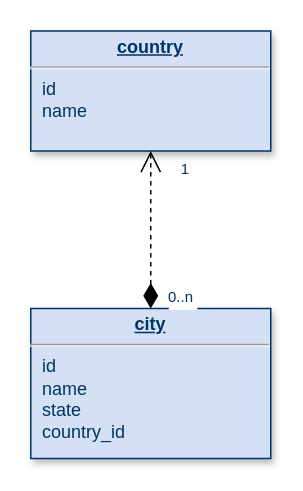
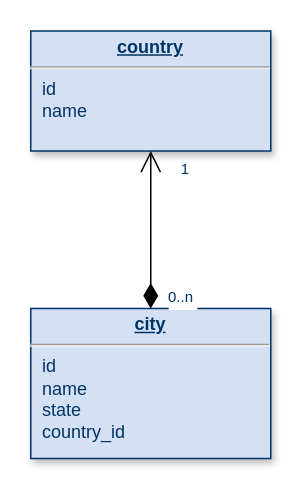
- <mxCell id="4" value="" style="endArrow=open;endSize=12;startArrow=diamondThin;startSize=14;startFill=1;edgeStyle=orthogonalEdgeStyle;dashed=1;" parent="1" source="3" target="2" edge="1"><mxGeometry x="620" y="340" as="geometry"><mxPoint x="307" y="265" as="sourcePoint" /><mxPoint x="467" y="265" as="targetPoint" /></mxGeometry></mxCell>
+ <mxCell id="4" value="" style="endArrow=open;endSize=12;startArrow=diamondThin;startSize=14;startFill=1;edgeStyle=orthogonalEdgeStyle" parent="1" source="3" target="2" edge="1"><mxGeometry x="620" y="340" as="geometry"><mxPoint x="307" y="265" as="sourcePoint" /><mxPoint x="467" y="265" as="targetPoint" /></mxGeometry></mxCell>
